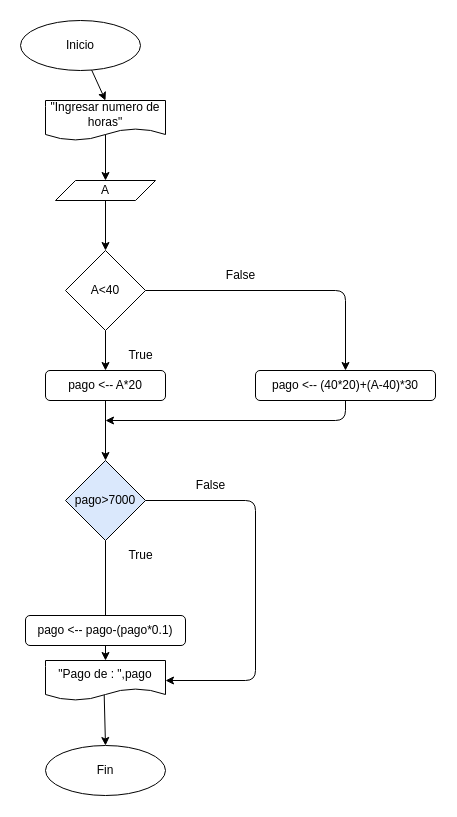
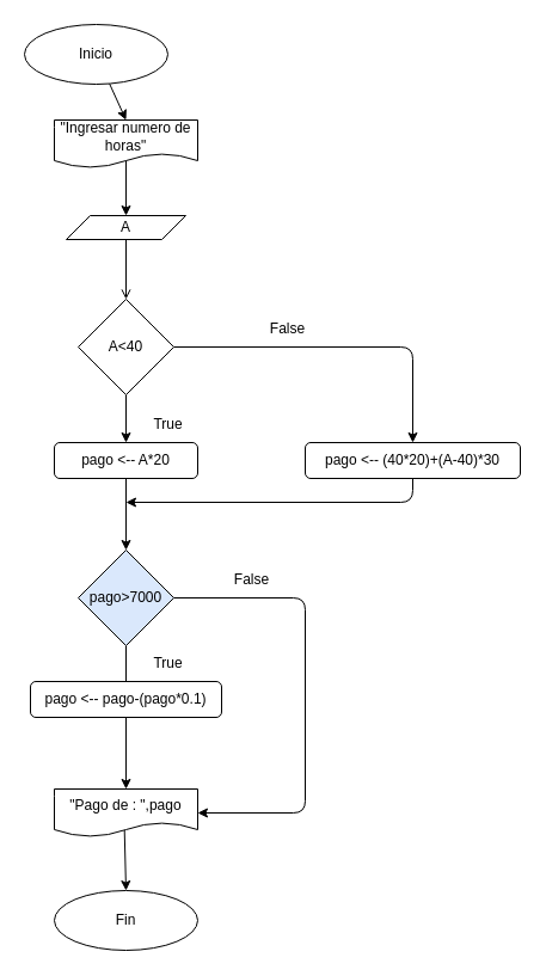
- <mxCell id="4" style="edgeStyle=none;html=1;entryX=0.5;entryY=0;entryDx=0;entryDy=0;exitX=0.5;exitY=1;exitDx=0;exitDy=0;" parent="1" source="15" target="9" edge="1"><mxGeometry relative="1" as="geometry" /></mxCell>
+ <mxCell id="4" style="edgeStyle=none;html=1;entryX=0.5;entryY=0;entryDx=0;entryDy=0;exitX=0.5;exitY=1;exitDx=0;exitDy=0;endArrow=open;" parent="1" source="15" target="9" edge="1"><mxGeometry relative="1" as="geometry" /></mxCell>
- <mxCell id="24" value="&lt;span style=&quot;text-align: left;&quot;&gt;pago &amp;lt;-- pago-(pago*0.1)&lt;/span&gt;" style="rounded=1;whiteSpace=wrap;html=1;" vertex="1" parent="1"><mxGeometry x="25" y="615" width="160" height="30" as="geometry" /></mxCell>
+ <mxCell id="24" value="&lt;span style=&quot;text-align: left;&quot;&gt;pago &amp;lt;-- pago-(pago*0.1)&lt;/span&gt;" style="rounded=1;whiteSpace=wrap;html=1;" vertex="1" parent="1"><mxGeometry x="25" y="570" width="160" height="30" as="geometry" /></mxCell>
